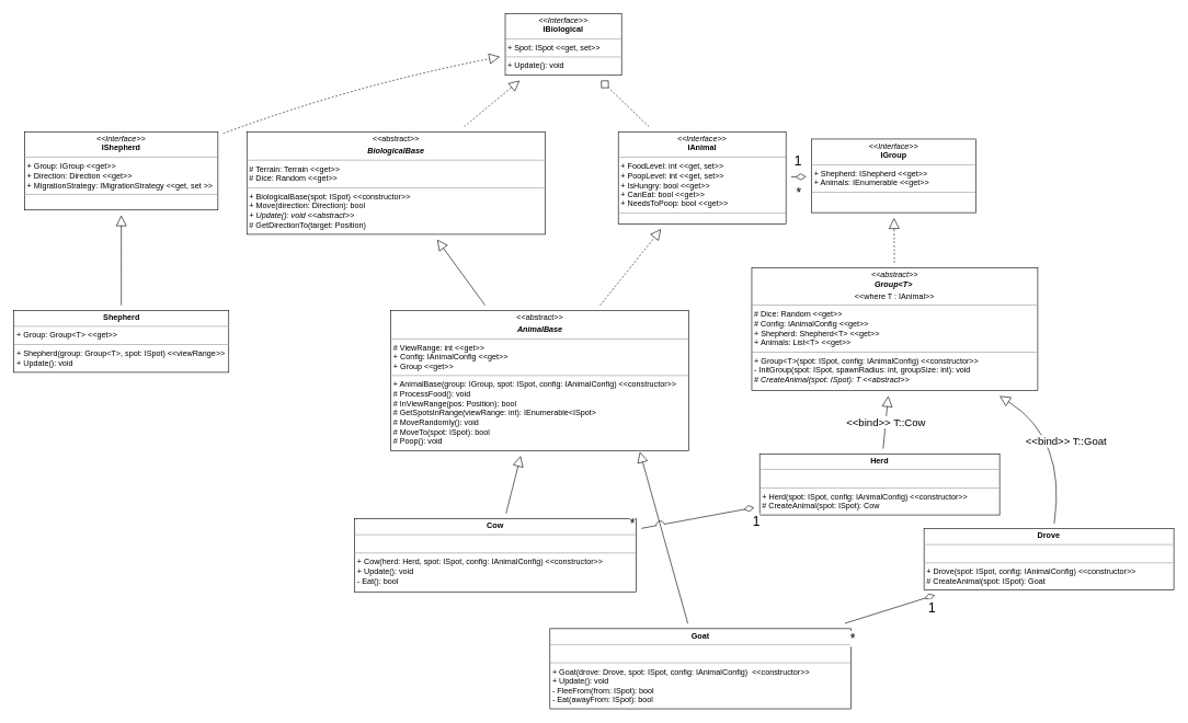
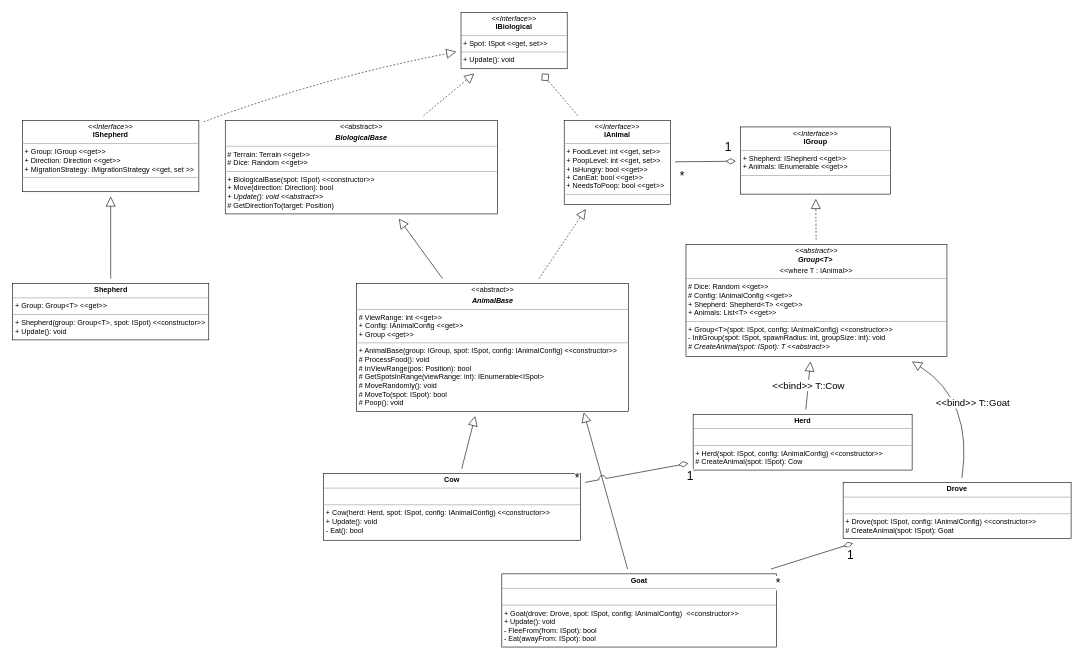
- <mxCell id="3" value="&lt;p style=&quot;margin: 0px ; margin-top: 4px ; text-align: center&quot;&gt;&lt;i&gt;&amp;lt;&amp;lt;Interface&amp;gt;&amp;gt;&lt;/i&gt;&lt;br&gt;&lt;b&gt;IAnimal&lt;/b&gt;&lt;/p&gt;&lt;hr size=&quot;1&quot;&gt;&lt;p style=&quot;margin: 0px ; margin-left: 4px&quot;&gt;+ FoodLevel: int &amp;lt;&amp;lt;get, set&amp;gt;&amp;gt;&lt;br&gt;+ PoopLevel: int &amp;lt;&amp;lt;get, set&amp;gt;&amp;gt;&lt;/p&gt;&lt;p style=&quot;margin: 0px ; margin-left: 4px&quot;&gt;+ IsHungry: bool &amp;lt;&amp;lt;get&amp;gt;&amp;gt;&lt;/p&gt;&lt;p style=&quot;margin: 0px ; margin-left: 4px&quot;&gt;+ CanEat: bool &amp;lt;&amp;lt;get&amp;gt;&amp;gt;&lt;/p&gt;&lt;p style=&quot;margin: 0px ; margin-left: 4px&quot;&gt;+ NeedsToPoop: bool &amp;lt;&amp;lt;get&amp;gt;&amp;gt;&lt;/p&gt;&lt;hr size=&quot;1&quot;&gt;&lt;p style=&quot;margin: 0px ; margin-left: 4px&quot;&gt;&lt;br&gt;&lt;/p&gt;" style="verticalAlign=top;align=left;overflow=fill;fontSize=12;fontFamily=Helvetica;html=1;hachureGap=4;" vertex="1" parent="1"><mxGeometry x="940" y="200" width="255" height="140" as="geometry" /></mxCell>
+ <mxCell id="3" value="&lt;p style=&quot;margin: 0px ; margin-top: 4px ; text-align: center&quot;&gt;&lt;i&gt;&amp;lt;&amp;lt;Interface&amp;gt;&amp;gt;&lt;/i&gt;&lt;br&gt;&lt;b&gt;IAnimal&lt;/b&gt;&lt;/p&gt;&lt;hr size=&quot;1&quot;&gt;&lt;p style=&quot;margin: 0px ; margin-left: 4px&quot;&gt;+ FoodLevel: int &amp;lt;&amp;lt;get, set&amp;gt;&amp;gt;&lt;br&gt;+ PoopLevel: int &amp;lt;&amp;lt;get, set&amp;gt;&amp;gt;&lt;/p&gt;&lt;p style=&quot;margin: 0px ; margin-left: 4px&quot;&gt;+ IsHungry: bool &amp;lt;&amp;lt;get&amp;gt;&amp;gt;&lt;/p&gt;&lt;p style=&quot;margin: 0px ; margin-left: 4px&quot;&gt;+ CanEat: bool &amp;lt;&amp;lt;get&amp;gt;&amp;gt;&lt;/p&gt;&lt;p style=&quot;margin: 0px ; margin-left: 4px&quot;&gt;+ NeedsToPoop: bool &amp;lt;&amp;lt;get&amp;gt;&amp;gt;&lt;/p&gt;&lt;hr size=&quot;1&quot;&gt;&lt;p style=&quot;margin: 0px ; margin-left: 4px&quot;&gt;&lt;br&gt;&lt;/p&gt;" style="verticalAlign=top;align=left;overflow=fill;fontSize=12;fontFamily=Helvetica;html=1;hachureGap=4;" vertex="1" parent="1"><mxGeometry x="940" y="200" width="177" height="140" as="geometry" /></mxCell>
- <mxCell id="33" value="&lt;p style=&quot;margin: 0px ; margin-top: 4px ; text-align: center&quot;&gt;&lt;b&gt;Shepherd&lt;/b&gt;&lt;/p&gt;&lt;hr size=&quot;1&quot;&gt;&lt;p style=&quot;margin: 0px ; margin-left: 4px&quot;&gt;+ Group: Group&amp;lt;T&amp;gt; &amp;lt;&amp;lt;get&amp;gt;&amp;gt;&lt;/p&gt;&lt;hr size=&quot;1&quot;&gt;&lt;p style=&quot;margin: 0px ; margin-left: 4px&quot;&gt;+ Shepherd(group: Group&amp;lt;T&amp;gt;, spot: ISpot) &amp;lt;&amp;lt;viewRange&amp;gt;&amp;gt;&lt;/p&gt;&lt;p style=&quot;margin: 0px ; margin-left: 4px&quot;&gt;+ Update(): void&lt;br&gt;&lt;/p&gt;" style="verticalAlign=top;align=left;overflow=fill;fontSize=12;fontFamily=Helvetica;html=1;hachureGap=4;" vertex="1" parent="1"><mxGeometry x="20.5" y="472" width="327" height="94" as="geometry" /></mxCell>
+ <mxCell id="33" value="&lt;p style=&quot;margin: 0px ; margin-top: 4px ; text-align: center&quot;&gt;&lt;b&gt;Shepherd&lt;/b&gt;&lt;/p&gt;&lt;hr size=&quot;1&quot;&gt;&lt;p style=&quot;margin: 0px ; margin-left: 4px&quot;&gt;+ Group: Group&amp;lt;T&amp;gt; &amp;lt;&amp;lt;get&amp;gt;&amp;gt;&lt;/p&gt;&lt;hr size=&quot;1&quot;&gt;&lt;p style=&quot;margin: 0px ; margin-left: 4px&quot;&gt;+ Shepherd(group: Group&amp;lt;T&amp;gt;, spot: ISpot) &amp;lt;&amp;lt;constructor&amp;gt;&amp;gt;&lt;/p&gt;&lt;p style=&quot;margin: 0px ; margin-left: 4px&quot;&gt;+ Update(): void&lt;br&gt;&lt;/p&gt;" style="verticalAlign=top;align=left;overflow=fill;fontSize=12;fontFamily=Helvetica;html=1;hachureGap=4;" vertex="1" parent="1"><mxGeometry x="20.5" y="472" width="327" height="94" as="geometry" /></mxCell>
